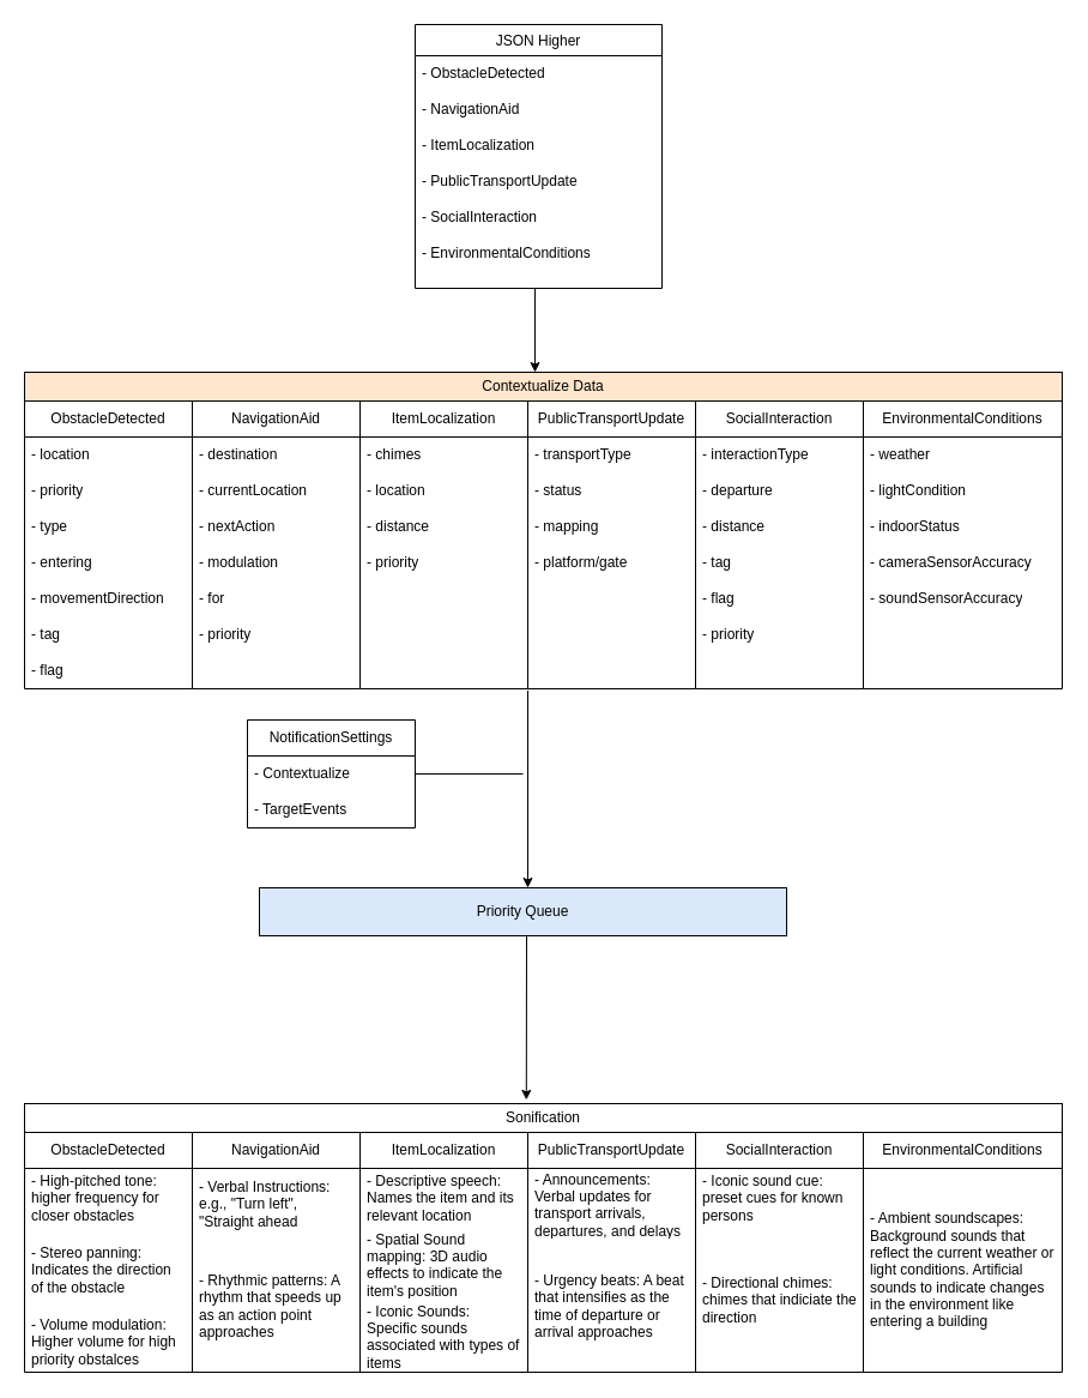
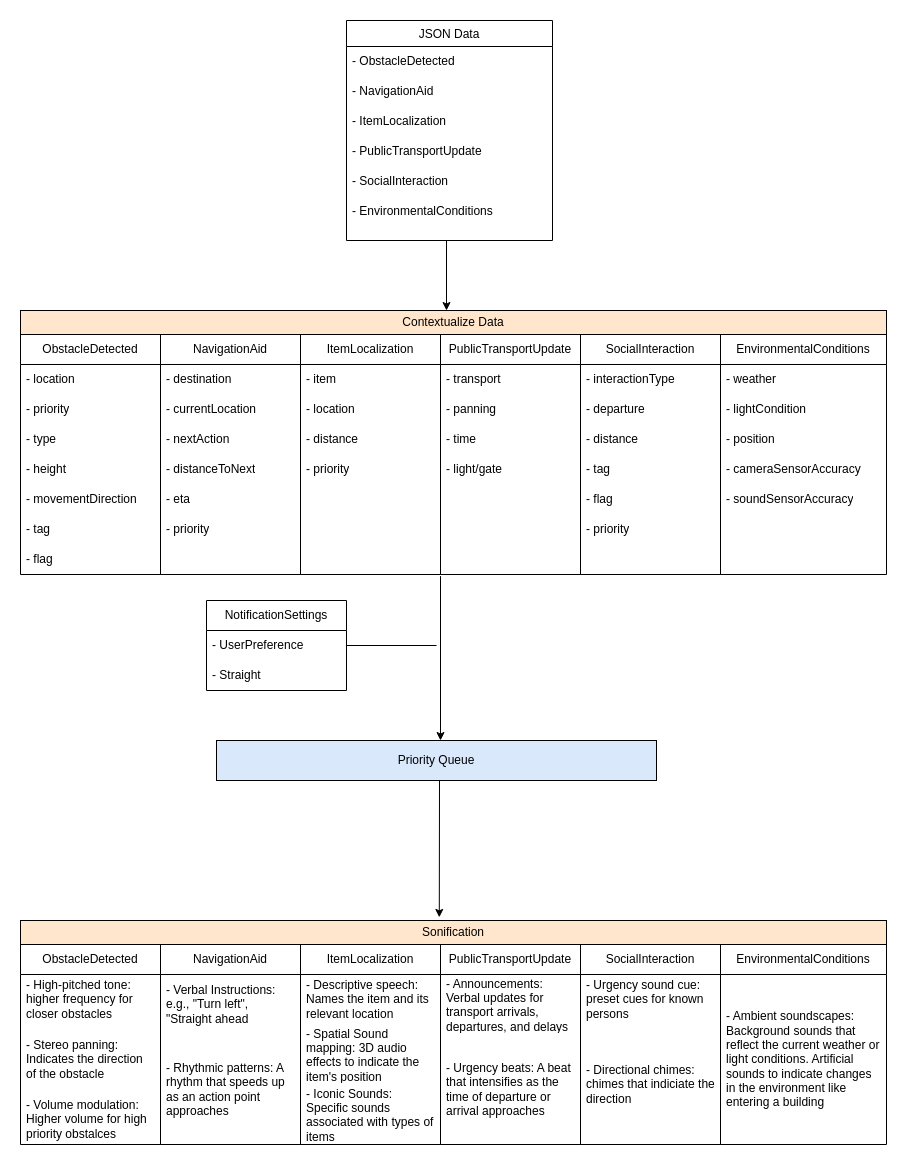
- <mxCell id="2" value="JSON Higher" style="swimlane;fontStyle=0;align=center;verticalAlign=top;childLayout=stackLayout;horizontal=1;startSize=26;horizontalStack=0;resizeParent=1;resizeLast=0;collapsible=1;marginBottom=0;rounded=0;shadow=0;strokeWidth=1;" parent="1" vertex="1"><mxGeometry x="346" y="20" width="206" height="220" as="geometry"><mxRectangle x="230" y="140" width="160" height="26" as="alternateBounds" /></mxGeometry></mxCell>
+ <mxCell id="2" value="JSON Data" style="swimlane;fontStyle=0;align=center;verticalAlign=top;childLayout=stackLayout;horizontal=1;startSize=26;horizontalStack=0;resizeParent=1;resizeLast=0;collapsible=1;marginBottom=0;rounded=0;shadow=0;strokeWidth=1;" parent="1" vertex="1"><mxGeometry x="346" y="20" width="206" height="220" as="geometry"><mxRectangle x="230" y="140" width="160" height="26" as="alternateBounds" /></mxGeometry></mxCell>
- <mxCell id="27" value="- chimes" style="text;strokeColor=none;fillColor=none;align=left;verticalAlign=middle;spacingLeft=4;spacingRight=4;overflow=hidden;points=[[0,0.5],[1,0.5]];portConstraint=eastwest;rotatable=0;whiteSpace=wrap;html=1;" vertex="1" parent="26"><mxGeometry y="30" width="140" height="30" as="geometry" /></mxCell>
+ <mxCell id="27" value="- item" style="text;strokeColor=none;fillColor=none;align=left;verticalAlign=middle;spacingLeft=4;spacingRight=4;overflow=hidden;points=[[0,0.5],[1,0.5]];portConstraint=eastwest;rotatable=0;whiteSpace=wrap;html=1;" vertex="1" parent="26"><mxGeometry y="30" width="140" height="30" as="geometry" /></mxCell>
- <mxCell id="35" value="- transportType" style="text;strokeColor=none;fillColor=none;align=left;verticalAlign=middle;spacingLeft=4;spacingRight=4;overflow=hidden;points=[[0,0.5],[1,0.5]];portConstraint=eastwest;rotatable=0;whiteSpace=wrap;html=1;" vertex="1" parent="34"><mxGeometry y="30" width="140" height="30" as="geometry" /></mxCell>
+ <mxCell id="35" value="- transport" style="text;strokeColor=none;fillColor=none;align=left;verticalAlign=middle;spacingLeft=4;spacingRight=4;overflow=hidden;points=[[0,0.5],[1,0.5]];portConstraint=eastwest;rotatable=0;whiteSpace=wrap;html=1;" vertex="1" parent="34"><mxGeometry y="30" width="140" height="30" as="geometry" /></mxCell>
- <mxCell id="36" value="- status" style="text;strokeColor=none;fillColor=none;align=left;verticalAlign=middle;spacingLeft=4;spacingRight=4;overflow=hidden;points=[[0,0.5],[1,0.5]];portConstraint=eastwest;rotatable=0;whiteSpace=wrap;html=1;" vertex="1" parent="34"><mxGeometry y="60" width="140" height="30" as="geometry" /></mxCell>
+ <mxCell id="36" value="- panning" style="text;strokeColor=none;fillColor=none;align=left;verticalAlign=middle;spacingLeft=4;spacingRight=4;overflow=hidden;points=[[0,0.5],[1,0.5]];portConstraint=eastwest;rotatable=0;whiteSpace=wrap;html=1;" vertex="1" parent="34"><mxGeometry y="60" width="140" height="30" as="geometry" /></mxCell>
- <mxCell id="37" value="- mapping" style="text;strokeColor=none;fillColor=none;align=left;verticalAlign=middle;spacingLeft=4;spacingRight=4;overflow=hidden;points=[[0,0.5],[1,0.5]];portConstraint=eastwest;rotatable=0;whiteSpace=wrap;html=1;" vertex="1" parent="34"><mxGeometry y="90" width="140" height="30" as="geometry" /></mxCell>
+ <mxCell id="37" value="- time" style="text;strokeColor=none;fillColor=none;align=left;verticalAlign=middle;spacingLeft=4;spacingRight=4;overflow=hidden;points=[[0,0.5],[1,0.5]];portConstraint=eastwest;rotatable=0;whiteSpace=wrap;html=1;" vertex="1" parent="34"><mxGeometry y="90" width="140" height="30" as="geometry" /></mxCell>
- <mxCell id="53" value="- indoorStatus" style="text;strokeColor=none;fillColor=none;align=left;verticalAlign=middle;spacingLeft=4;spacingRight=4;overflow=hidden;points=[[0,0.5],[1,0.5]];portConstraint=eastwest;rotatable=0;whiteSpace=wrap;html=1;" vertex="1" parent="50"><mxGeometry y="90" width="166" height="30" as="geometry" /></mxCell>
+ <mxCell id="53" value="- position" style="text;strokeColor=none;fillColor=none;align=left;verticalAlign=middle;spacingLeft=4;spacingRight=4;overflow=hidden;points=[[0,0.5],[1,0.5]];portConstraint=eastwest;rotatable=0;whiteSpace=wrap;html=1;" vertex="1" parent="50"><mxGeometry y="90" width="166" height="30" as="geometry" /></mxCell>
- <mxCell id="14" value="- entering" style="text;strokeColor=none;fillColor=none;align=left;verticalAlign=middle;spacingLeft=4;spacingRight=4;overflow=hidden;points=[[0,0.5],[1,0.5]];portConstraint=eastwest;rotatable=0;whiteSpace=wrap;html=1;" vertex="1" parent="10"><mxGeometry y="120" width="140" height="30" as="geometry" /></mxCell>
+ <mxCell id="14" value="- height" style="text;strokeColor=none;fillColor=none;align=left;verticalAlign=middle;spacingLeft=4;spacingRight=4;overflow=hidden;points=[[0,0.5],[1,0.5]];portConstraint=eastwest;rotatable=0;whiteSpace=wrap;html=1;" vertex="1" parent="10"><mxGeometry y="120" width="140" height="30" as="geometry" /></mxCell>
- <mxCell id="22" value="- modulation" style="text;strokeColor=none;fillColor=none;align=left;verticalAlign=middle;spacingLeft=4;spacingRight=4;overflow=hidden;points=[[0,0.5],[1,0.5]];portConstraint=eastwest;rotatable=0;whiteSpace=wrap;html=1;" vertex="1" parent="18"><mxGeometry y="120" width="140" height="30" as="geometry" /></mxCell>
+ <mxCell id="22" value="- distanceToNext" style="text;strokeColor=none;fillColor=none;align=left;verticalAlign=middle;spacingLeft=4;spacingRight=4;overflow=hidden;points=[[0,0.5],[1,0.5]];portConstraint=eastwest;rotatable=0;whiteSpace=wrap;html=1;" vertex="1" parent="18"><mxGeometry y="120" width="140" height="30" as="geometry" /></mxCell>
- <mxCell id="38" value="- platform/gate" style="text;strokeColor=none;fillColor=none;align=left;verticalAlign=middle;spacingLeft=4;spacingRight=4;overflow=hidden;points=[[0,0.5],[1,0.5]];portConstraint=eastwest;rotatable=0;whiteSpace=wrap;html=1;" vertex="1" parent="34"><mxGeometry y="120" width="140" height="30" as="geometry" /></mxCell>
+ <mxCell id="38" value="- light/gate" style="text;strokeColor=none;fillColor=none;align=left;verticalAlign=middle;spacingLeft=4;spacingRight=4;overflow=hidden;points=[[0,0.5],[1,0.5]];portConstraint=eastwest;rotatable=0;whiteSpace=wrap;html=1;" vertex="1" parent="34"><mxGeometry y="120" width="140" height="30" as="geometry" /></mxCell>
- <mxCell id="23" value="- for" style="text;strokeColor=none;fillColor=none;align=left;verticalAlign=middle;spacingLeft=4;spacingRight=4;overflow=hidden;points=[[0,0.5],[1,0.5]];portConstraint=eastwest;rotatable=0;whiteSpace=wrap;html=1;" vertex="1" parent="18"><mxGeometry y="150" width="140" height="30" as="geometry" /></mxCell>
+ <mxCell id="23" value="- eta" style="text;strokeColor=none;fillColor=none;align=left;verticalAlign=middle;spacingLeft=4;spacingRight=4;overflow=hidden;points=[[0,0.5],[1,0.5]];portConstraint=eastwest;rotatable=0;whiteSpace=wrap;html=1;" vertex="1" parent="18"><mxGeometry y="150" width="140" height="30" as="geometry" /></mxCell>
- <mxCell id="62" value="- Contextualize" style="text;strokeColor=none;fillColor=none;align=left;verticalAlign=middle;spacingLeft=4;spacingRight=4;overflow=hidden;points=[[0,0.5],[1,0.5]];portConstraint=eastwest;rotatable=0;whiteSpace=wrap;html=1;" vertex="1" parent="61"><mxGeometry y="30" width="140" height="30" as="geometry" /></mxCell>
+ <mxCell id="62" value="- UserPreference" style="text;strokeColor=none;fillColor=none;align=left;verticalAlign=middle;spacingLeft=4;spacingRight=4;overflow=hidden;points=[[0,0.5],[1,0.5]];portConstraint=eastwest;rotatable=0;whiteSpace=wrap;html=1;" vertex="1" parent="61"><mxGeometry y="30" width="140" height="30" as="geometry" /></mxCell>
- <mxCell id="63" value="- TargetEvents" style="text;strokeColor=none;fillColor=none;align=left;verticalAlign=middle;spacingLeft=4;spacingRight=4;overflow=hidden;points=[[0,0.5],[1,0.5]];portConstraint=eastwest;rotatable=0;whiteSpace=wrap;html=1;" vertex="1" parent="61"><mxGeometry y="60" width="140" height="30" as="geometry" /></mxCell>
+ <mxCell id="63" value="- Straight" style="text;strokeColor=none;fillColor=none;align=left;verticalAlign=middle;spacingLeft=4;spacingRight=4;overflow=hidden;points=[[0,0.5],[1,0.5]];portConstraint=eastwest;rotatable=0;whiteSpace=wrap;html=1;" vertex="1" parent="61"><mxGeometry y="60" width="140" height="30" as="geometry" /></mxCell>
- <mxCell id="85" value="Sonification" style="html=1;whiteSpace=wrap;" vertex="1" parent="1"><mxGeometry x="20" y="920" width="866" height="24" as="geometry" /></mxCell>
+ <mxCell id="85" value="Sonification" style="html=1;whiteSpace=wrap;fillColor=#ffe6cc;" vertex="1" parent="1"><mxGeometry x="20" y="920" width="866" height="24" as="geometry" /></mxCell>
- <mxCell id="81" value="- Iconic sound cue: preset cues for known persons" style="text;strokeColor=none;fillColor=none;align=left;verticalAlign=middle;spacingLeft=4;spacingRight=4;overflow=hidden;points=[[0,0.5],[1,0.5]];portConstraint=eastwest;rotatable=0;whiteSpace=wrap;html=1;" vertex="1" parent="80"><mxGeometry y="30" width="140" height="50" as="geometry" /></mxCell>
+ <mxCell id="81" value="- Urgency sound cue: preset cues for known persons" style="text;strokeColor=none;fillColor=none;align=left;verticalAlign=middle;spacingLeft=4;spacingRight=4;overflow=hidden;points=[[0,0.5],[1,0.5]];portConstraint=eastwest;rotatable=0;whiteSpace=wrap;html=1;" vertex="1" parent="80"><mxGeometry y="30" width="140" height="50" as="geometry" /></mxCell>
